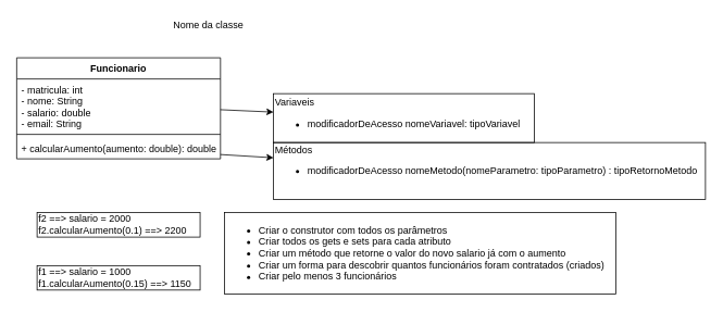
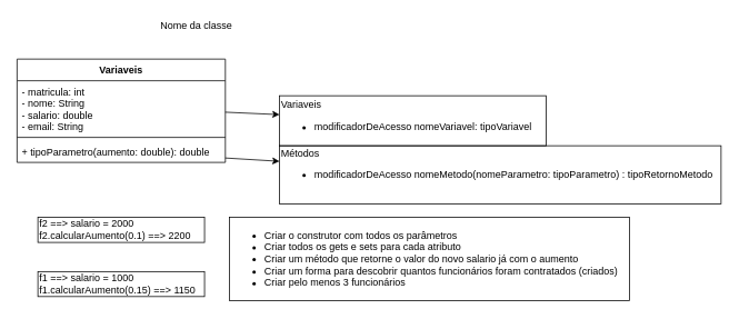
- <mxCell id="5" value="Nome da classe" style="text;html=1;align=center;verticalAlign=middle;resizable=0;points=[];autosize=1;" vertex="1" parent="1"><mxGeometry x="205" y="20" width="100" height="20" as="geometry" /></mxCell>
+ <mxCell id="5" value="Nome da classe" style="text;html=1;align=center;verticalAlign=middle;resizable=0;points=[];autosize=1;" vertex="1" parent="1"><mxGeometry x="185" y="20" width="100" height="20" as="geometry" /></mxCell>
- <mxCell id="8" value="Funcionario" style="swimlane;fontStyle=1;align=center;verticalAlign=top;childLayout=stackLayout;horizontal=1;startSize=26;horizontalStack=0;resizeParent=1;resizeParentMax=0;resizeLast=0;collapsible=1;marginBottom=0;" vertex="1" parent="1"><mxGeometry x="20" y="70" width="250" height="124" as="geometry" /></mxCell>
+ <mxCell id="8" value="Variaveis" style="swimlane;fontStyle=1;align=center;verticalAlign=top;childLayout=stackLayout;horizontal=1;startSize=26;horizontalStack=0;resizeParent=1;resizeParentMax=0;resizeLast=0;collapsible=1;marginBottom=0;" vertex="1" parent="1"><mxGeometry x="20" y="70" width="250" height="124" as="geometry" /></mxCell>
- <mxCell id="11" value="+ calcularAumento(aumento: double): double" style="text;strokeColor=none;fillColor=none;align=left;verticalAlign=top;spacingLeft=4;spacingRight=4;overflow=hidden;rotatable=0;points=[[0,0.5],[1,0.5]];portConstraint=eastwest;" vertex="1" parent="8"><mxGeometry y="98" width="250" height="26" as="geometry" /></mxCell>
+ <mxCell id="11" value="+ tipoParametro(aumento: double): double" style="text;strokeColor=none;fillColor=none;align=left;verticalAlign=top;spacingLeft=4;spacingRight=4;overflow=hidden;rotatable=0;points=[[0,0.5],[1,0.5]];portConstraint=eastwest;" vertex="1" parent="8"><mxGeometry y="98" width="250" height="26" as="geometry" /></mxCell>
